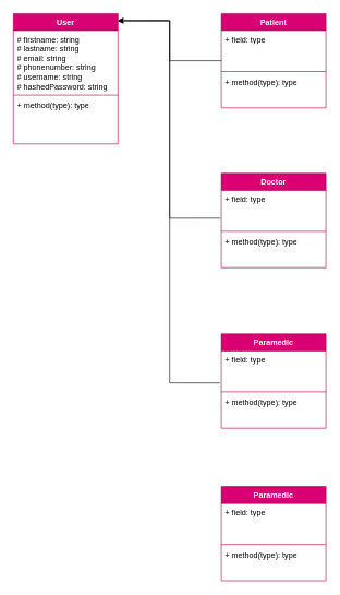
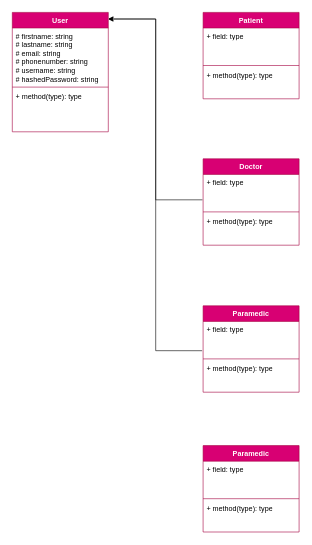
- <mxCell id="10" style="edgeStyle=orthogonalEdgeStyle;rounded=0;orthogonalLoop=1;jettySize=auto;html=1;entryX=0.997;entryY=0.054;entryDx=0;entryDy=0;entryPerimeter=0;" edge="1" parent="1" source="6" target="2"><mxGeometry relative="1" as="geometry" /></mxCell>
